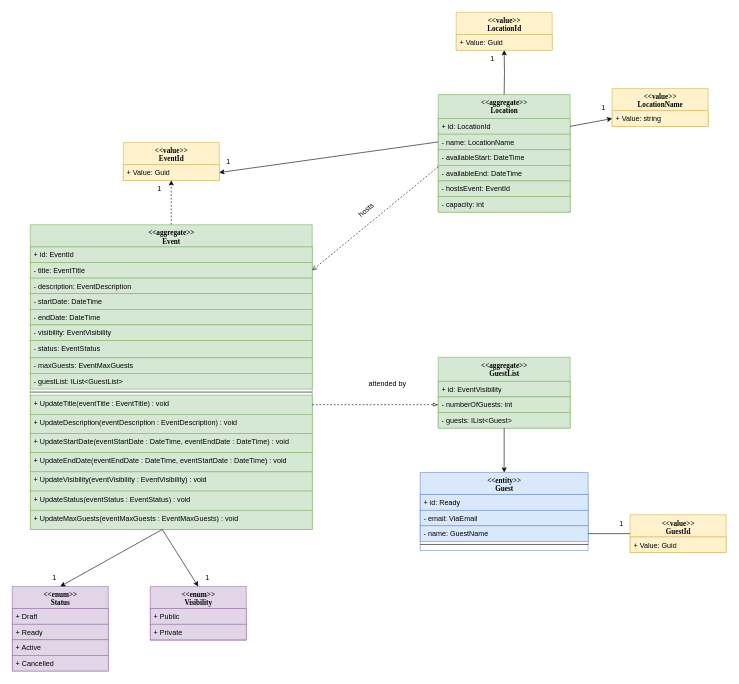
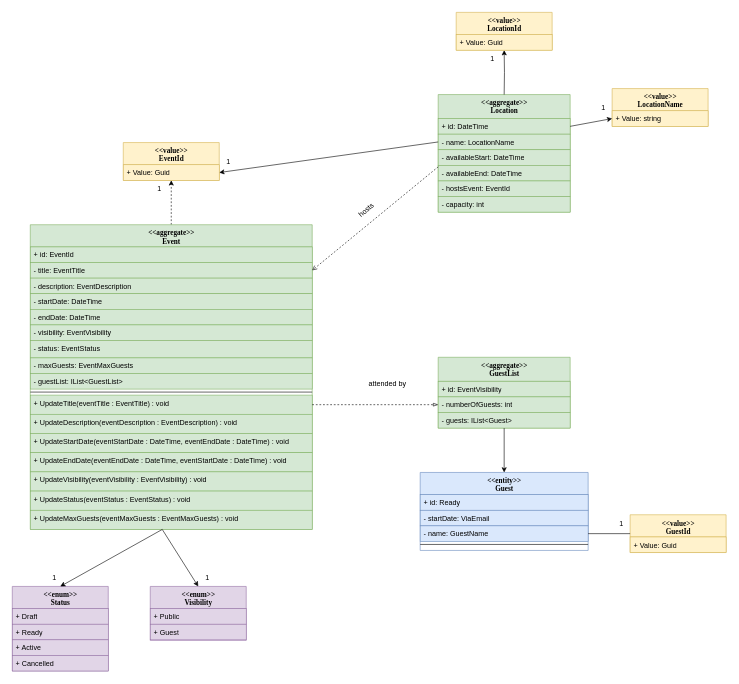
- <mxCell id="53" value="+ id: LocationId" style="text;html=1;strokeColor=#82b366;fillColor=#d5e8d4;align=left;verticalAlign=top;spacingLeft=4;spacingRight=4;whiteSpace=wrap;overflow=hidden;rotatable=0;points=[[0,0.5],[1,0.5]];portConstraint=eastwest;" vertex="1" parent="52"><mxGeometry y="40" width="220" height="26" as="geometry" /></mxCell>
+ <mxCell id="53" value="+ id: DateTime" style="text;html=1;strokeColor=#82b366;fillColor=#d5e8d4;align=left;verticalAlign=top;spacingLeft=4;spacingRight=4;whiteSpace=wrap;overflow=hidden;rotatable=0;points=[[0,0.5],[1,0.5]];portConstraint=eastwest;" vertex="1" parent="52"><mxGeometry y="40" width="220" height="26" as="geometry" /></mxCell>
- <mxCell id="30" value="- email: ViaEmail" style="text;html=1;strokeColor=#6c8ebf;fillColor=#dae8fc;align=left;verticalAlign=top;spacingLeft=4;spacingRight=4;whiteSpace=wrap;overflow=hidden;rotatable=0;points=[[0,0.5],[1,0.5]];portConstraint=eastwest;" vertex="1" parent="28"><mxGeometry y="63" width="280" height="26" as="geometry" /></mxCell>
+ <mxCell id="30" value="- startDate: ViaEmail" style="text;html=1;strokeColor=#6c8ebf;fillColor=#dae8fc;align=left;verticalAlign=top;spacingLeft=4;spacingRight=4;whiteSpace=wrap;overflow=hidden;rotatable=0;points=[[0,0.5],[1,0.5]];portConstraint=eastwest;" vertex="1" parent="28"><mxGeometry y="63" width="280" height="26" as="geometry" /></mxCell>
- <mxCell id="44" value="+ Private" style="text;html=1;strokeColor=#9673a6;fillColor=#e1d5e7;align=left;verticalAlign=top;spacingLeft=4;spacingRight=4;whiteSpace=wrap;overflow=hidden;rotatable=0;points=[[0,0.5],[1,0.5]];portConstraint=eastwest;" vertex="1" parent="42"><mxGeometry y="63" width="160" height="26" as="geometry" /></mxCell>
+ <mxCell id="44" value="+ Guest" style="text;html=1;strokeColor=#9673a6;fillColor=#e1d5e7;align=left;verticalAlign=top;spacingLeft=4;spacingRight=4;whiteSpace=wrap;overflow=hidden;rotatable=0;points=[[0,0.5],[1,0.5]];portConstraint=eastwest;" vertex="1" parent="42"><mxGeometry y="63" width="160" height="26" as="geometry" /></mxCell>
